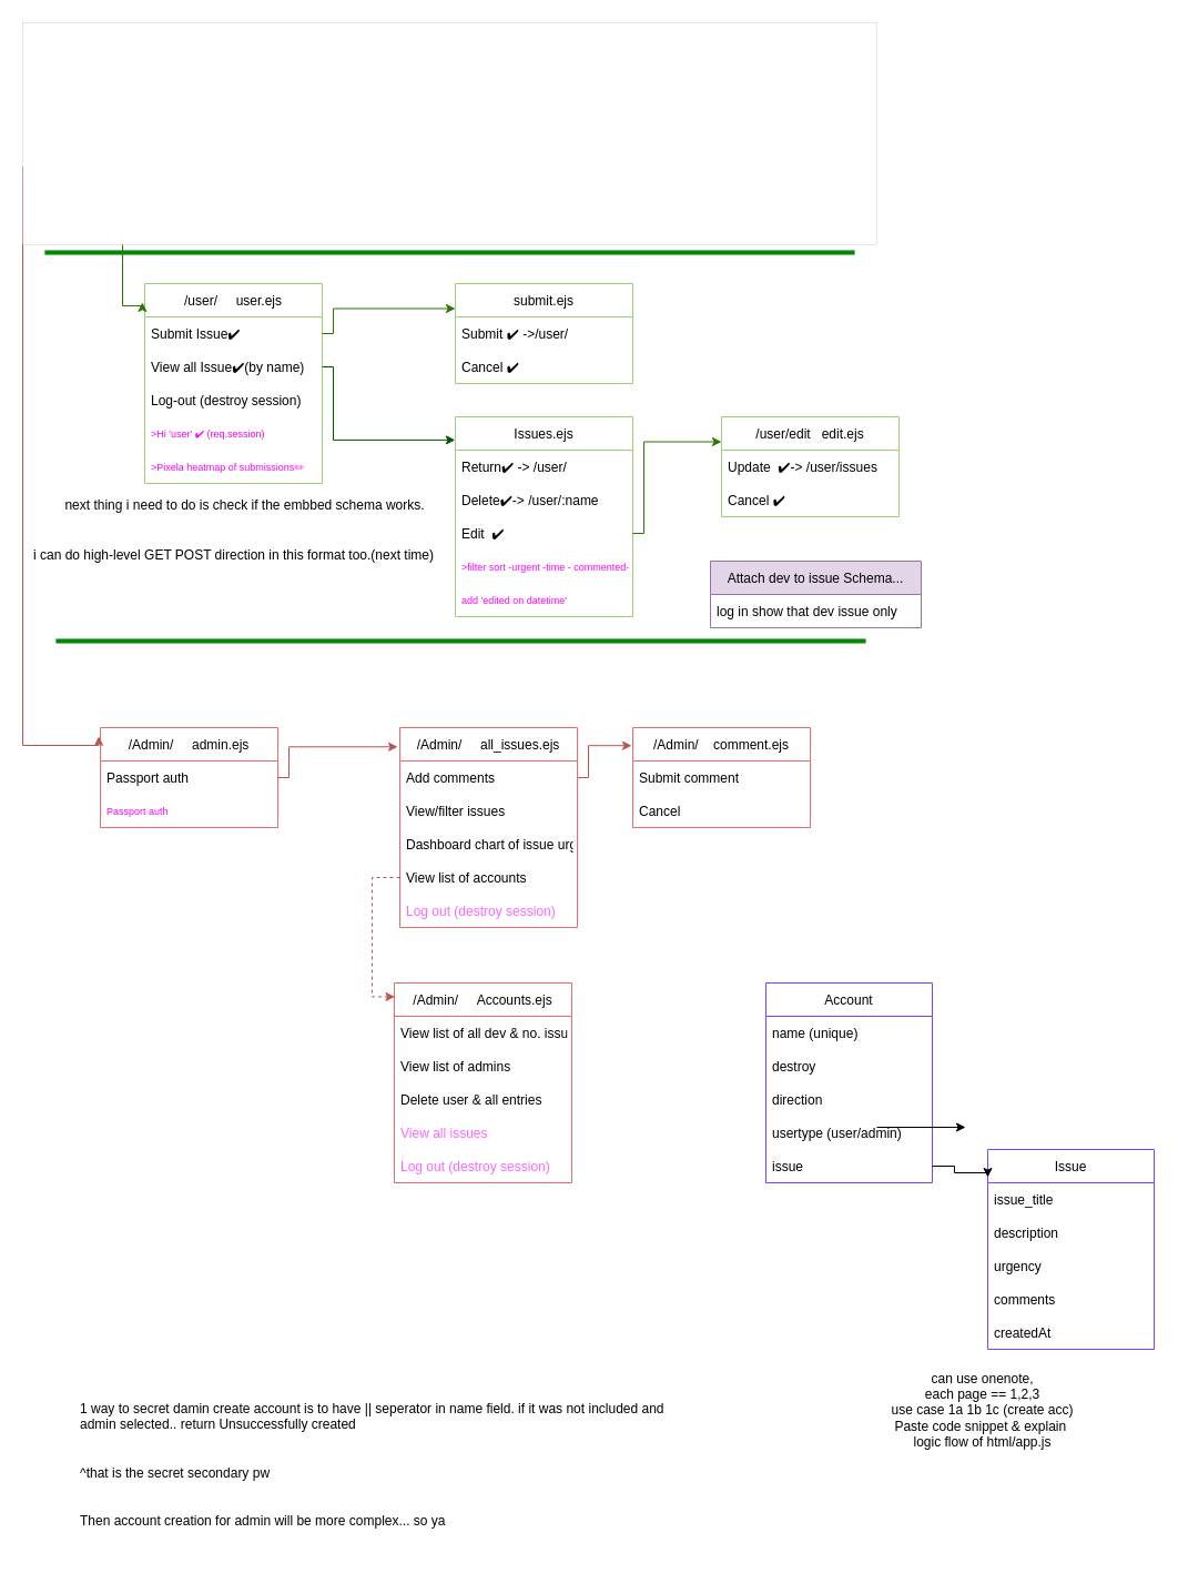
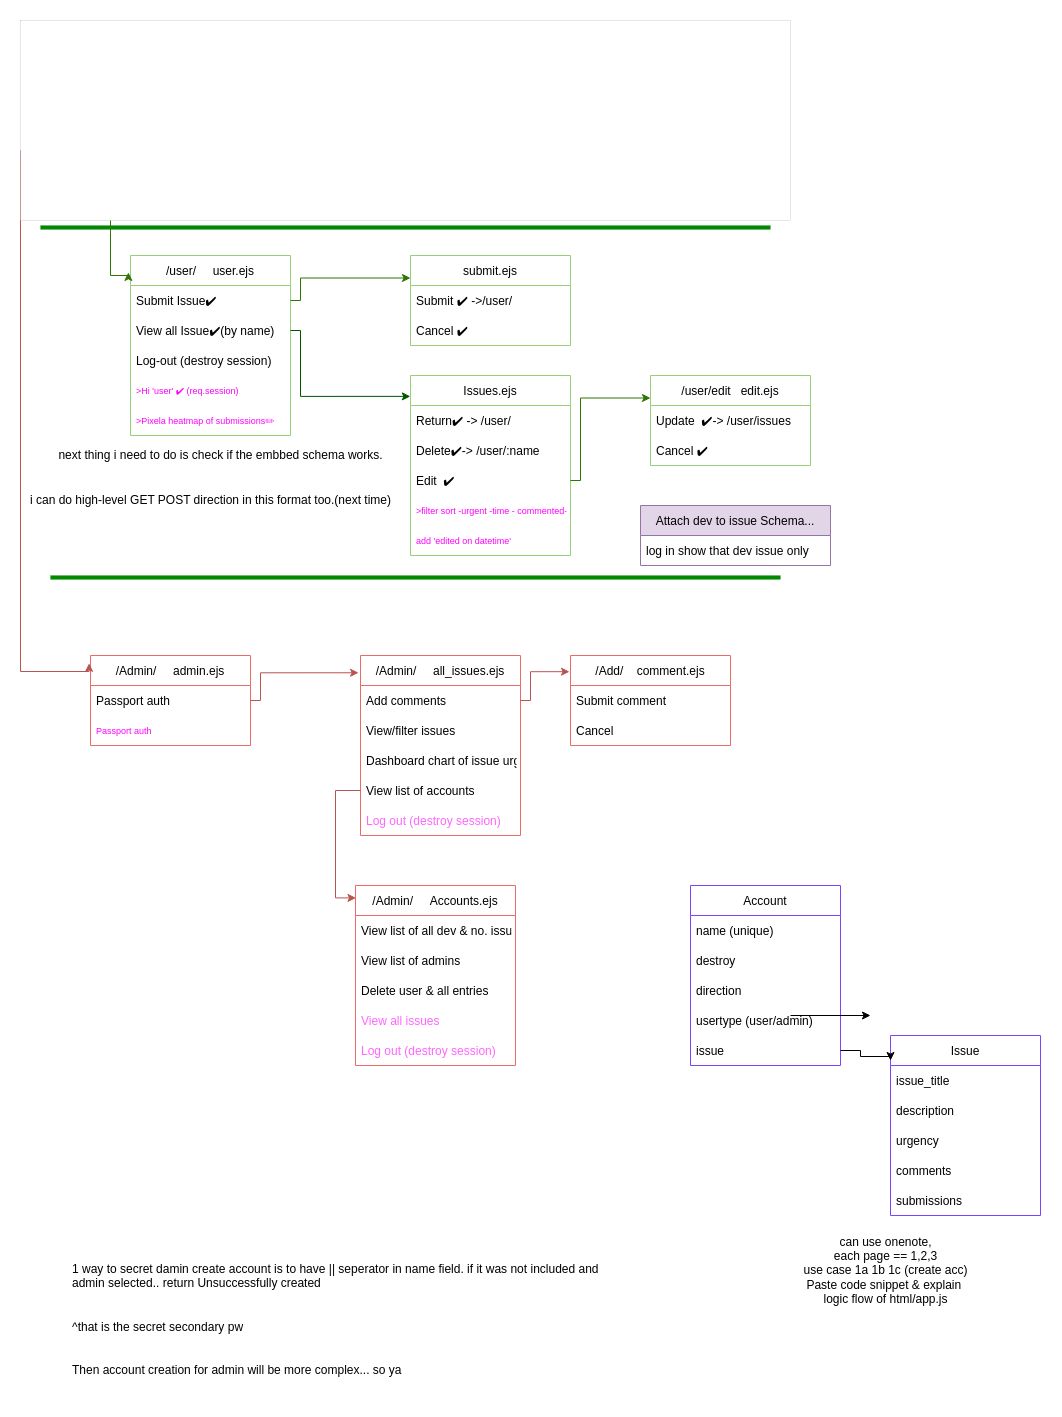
- <mxCell id="70" value="/Admin/    comment.ejs" style="swimlane;fontStyle=0;childLayout=stackLayout;horizontal=1;startSize=30;horizontalStack=0;resizeParent=1;resizeParentMax=0;resizeLast=0;collapsible=1;marginBottom=0;strokeColor=#EA6B66;" parent="1" vertex="1"><mxGeometry x="570" y="655" width="160" height="90" as="geometry" /></mxCell>
+ <mxCell id="70" value="/Add/    comment.ejs" style="swimlane;fontStyle=0;childLayout=stackLayout;horizontal=1;startSize=30;horizontalStack=0;resizeParent=1;resizeParentMax=0;resizeLast=0;collapsible=1;marginBottom=0;strokeColor=#EA6B66;" parent="1" vertex="1"><mxGeometry x="570" y="655" width="160" height="90" as="geometry" /></mxCell>
- <mxCell id="76" style="edgeStyle=orthogonalEdgeStyle;rounded=0;orthogonalLoop=1;jettySize=auto;html=1;strokeColor=#b85450;fontColor=#FF66FF;entryX=0.003;entryY=0.069;entryDx=0;entryDy=0;entryPerimeter=0;fillColor=#f8cecc;dashed=1;" parent="1" source="68" target="58" edge="1"><mxGeometry relative="1" as="geometry"><mxPoint x="310" y="905" as="targetPoint" /></mxGeometry></mxCell>
+ <mxCell id="76" style="edgeStyle=orthogonalEdgeStyle;rounded=0;orthogonalLoop=1;jettySize=auto;html=1;strokeColor=#b85450;fontColor=#FF66FF;entryX=0.003;entryY=0.069;entryDx=0;entryDy=0;entryPerimeter=0;fillColor=#f8cecc;" parent="1" source="68" target="58" edge="1"><mxGeometry relative="1" as="geometry"><mxPoint x="310" y="905" as="targetPoint" /></mxGeometry></mxCell>
- <mxCell id="48" value="createdAt" style="text;strokeColor=none;fillColor=none;align=left;verticalAlign=middle;spacingLeft=4;spacingRight=4;overflow=hidden;points=[[0,0.5],[1,0.5]];portConstraint=eastwest;rotatable=0;" parent="43" vertex="1"><mxGeometry y="150" width="150" height="30" as="geometry" /></mxCell>
+ <mxCell id="48" value="submissions" style="text;strokeColor=none;fillColor=none;align=left;verticalAlign=middle;spacingLeft=4;spacingRight=4;overflow=hidden;points=[[0,0.5],[1,0.5]];portConstraint=eastwest;rotatable=0;" parent="43" vertex="1"><mxGeometry y="150" width="150" height="30" as="geometry" /></mxCell>
